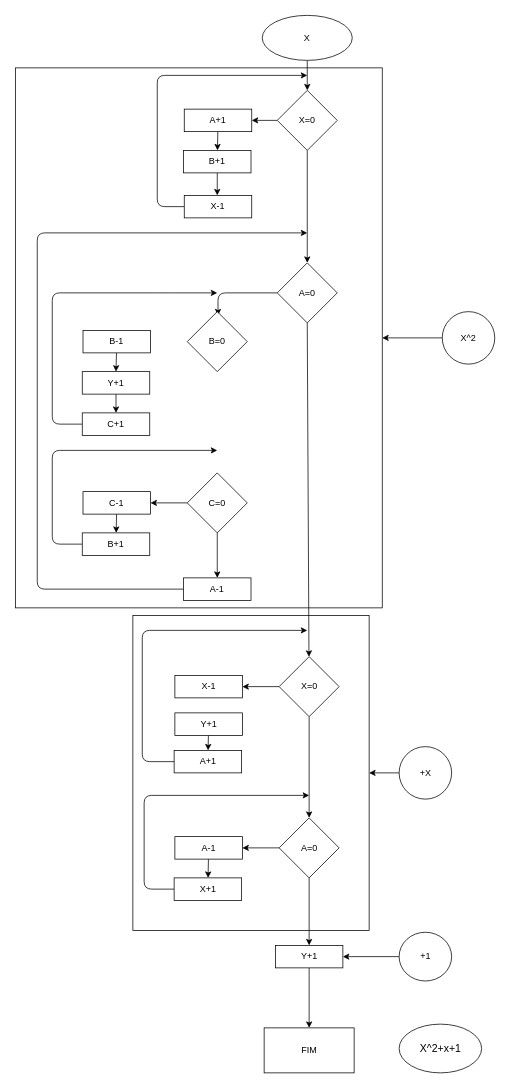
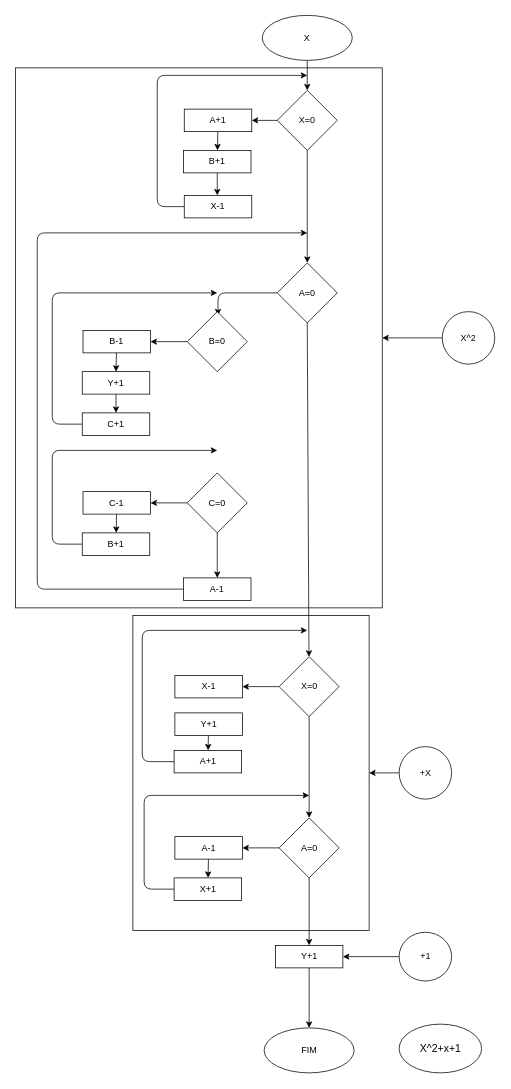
+ <mxCell id="40" value="" style="edgeStyle=none;html=1;" edge="1" parent="1" source="41" target="43"><mxGeometry relative="1" as="geometry" /></mxCell>
- <mxCell id="23" value="FIM" style="whiteSpace=wrap;html=1;rounded=0;" vertex="1" parent="1"><mxGeometry x="351.5" y="1370" width="120" height="60" as="geometry" /></mxCell>
+ <mxCell id="23" value="FIM" style="ellipse;whiteSpace=wrap;html=1;" vertex="1" parent="1"><mxGeometry x="351.5" y="1370" width="120" height="60" as="geometry" /></mxCell>
